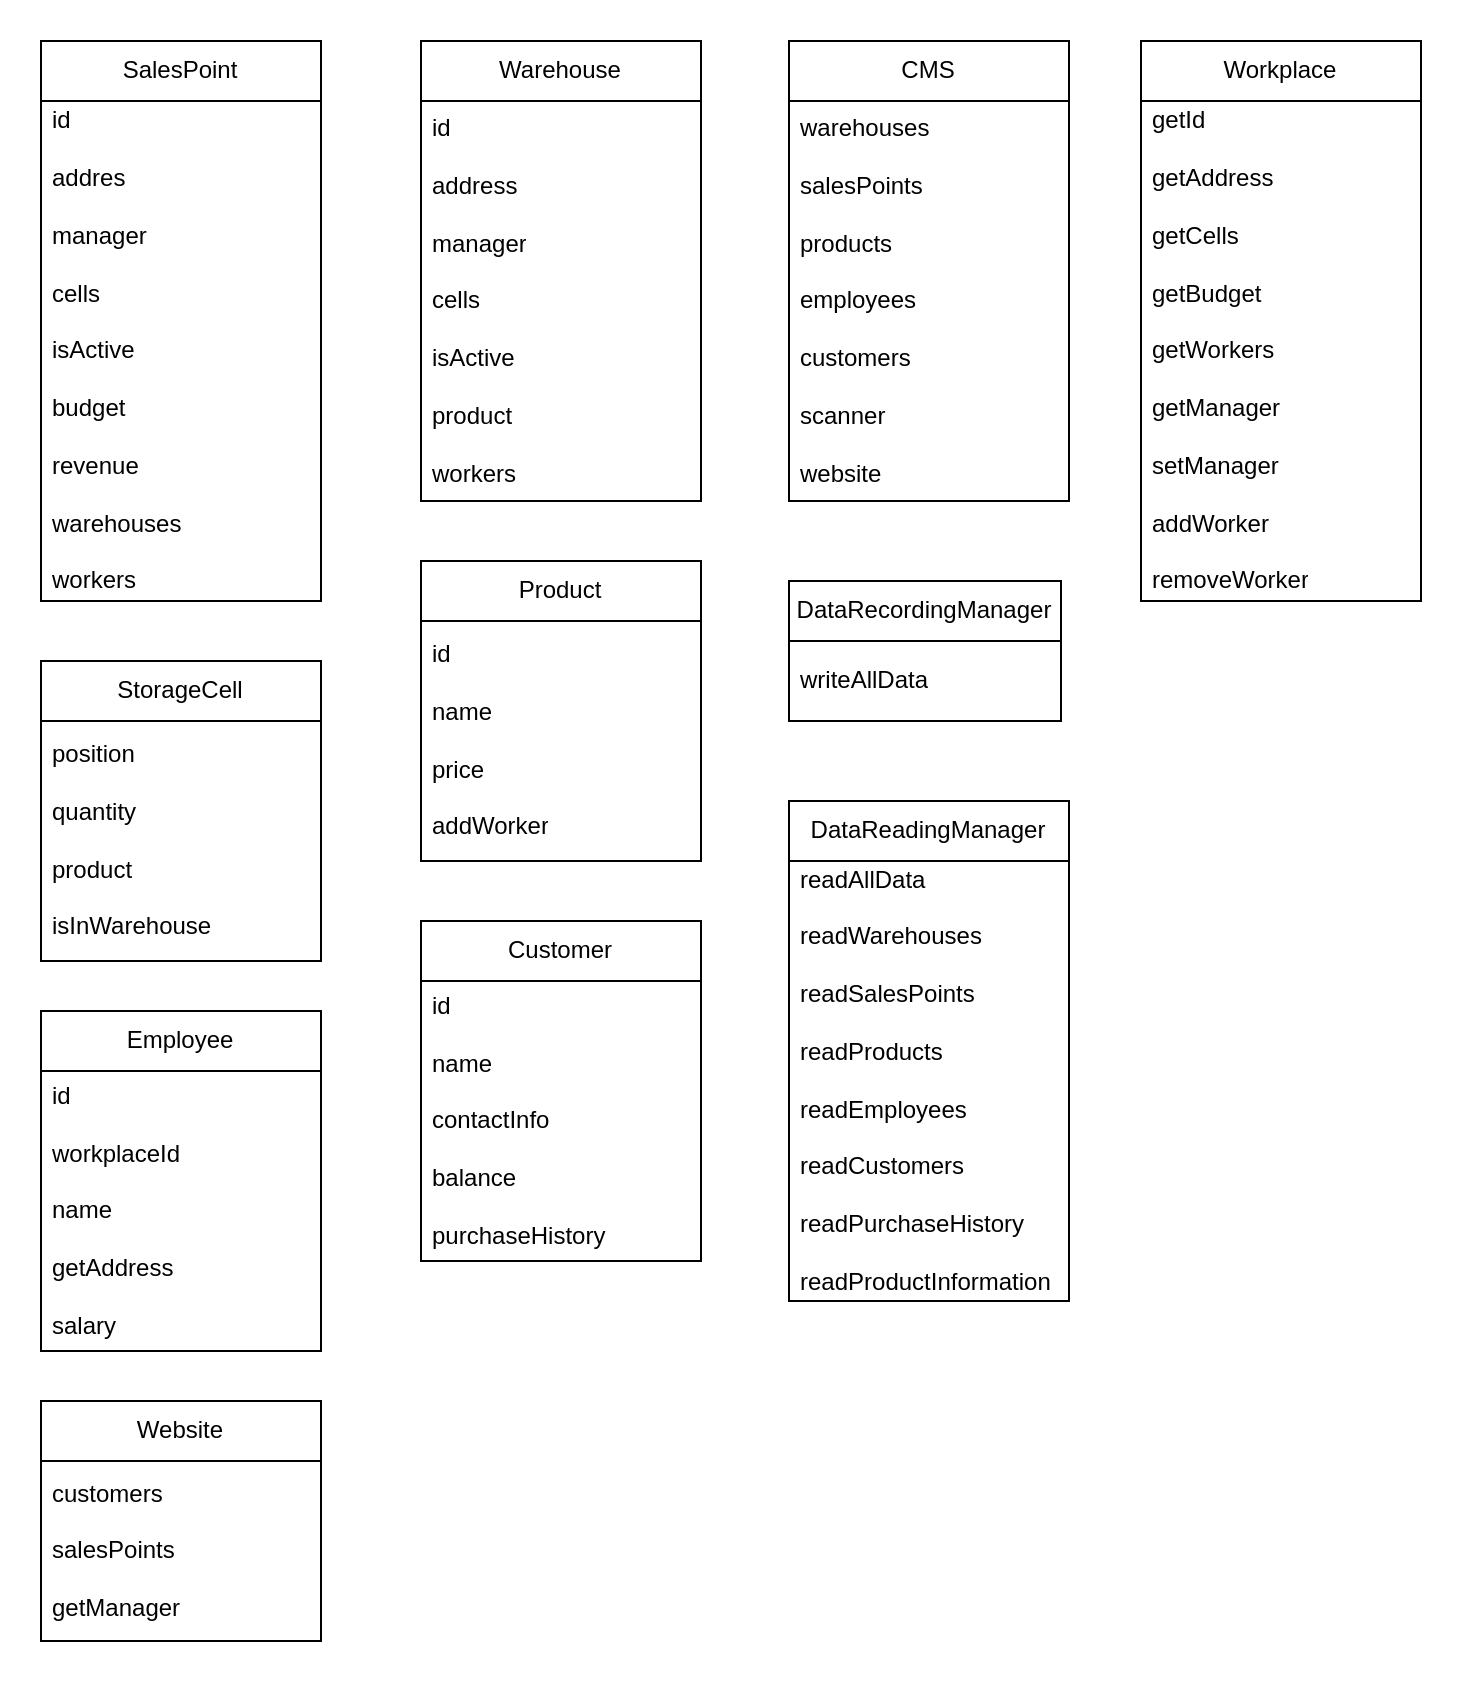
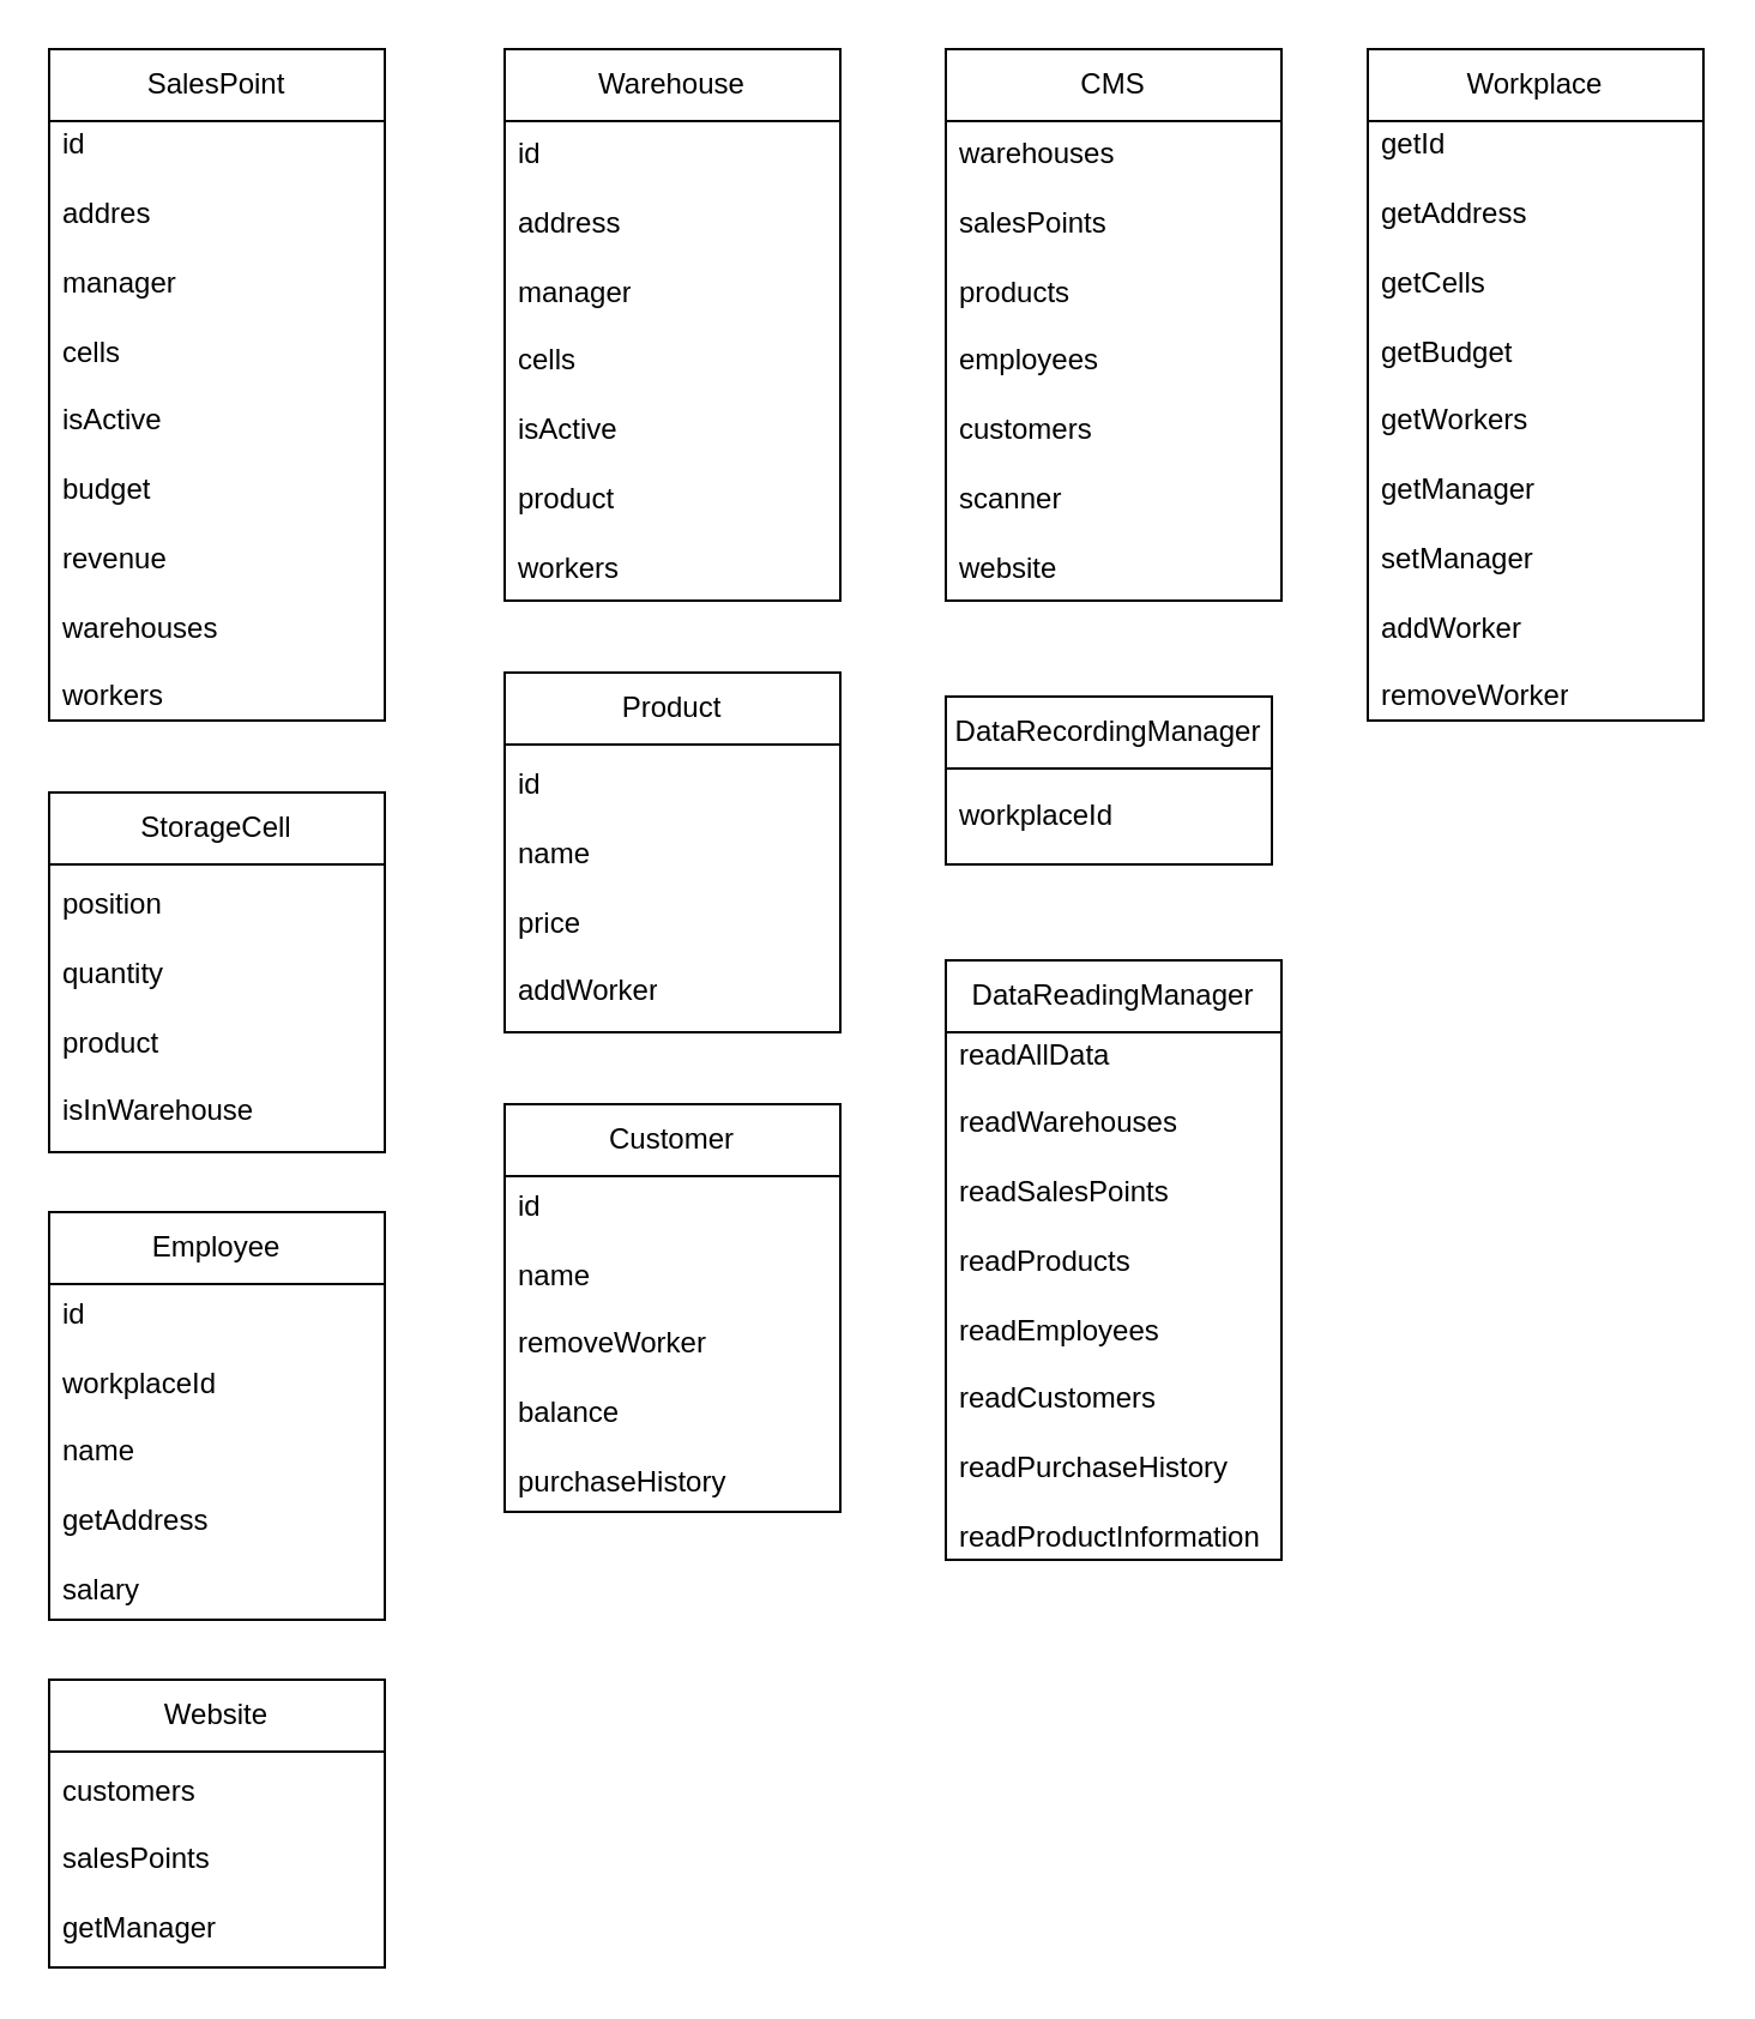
- <mxCell id="21" value="writeAllData" style="text;strokeColor=none;fillColor=none;align=left;verticalAlign=middle;spacingLeft=4;spacingRight=4;overflow=hidden;points=[[0,0.5],[1,0.5]];portConstraint=eastwest;rotatable=0;whiteSpace=wrap;html=1;" parent="20" vertex="1"><mxGeometry y="30" width="136" height="40" as="geometry" /></mxCell>
+ <mxCell id="21" value="workplaceId" style="text;strokeColor=none;fillColor=none;align=left;verticalAlign=middle;spacingLeft=4;spacingRight=4;overflow=hidden;points=[[0,0.5],[1,0.5]];portConstraint=eastwest;rotatable=0;whiteSpace=wrap;html=1;" parent="20" vertex="1"><mxGeometry y="30" width="136" height="40" as="geometry" /></mxCell>
- <mxCell id="13" value="id&lt;br&gt;&lt;br&gt;name&lt;br&gt;&lt;br&gt;contactInfo&lt;br&gt;&lt;br&gt;balance&lt;br&gt;&lt;br&gt;purchaseHistory" style="text;strokeColor=none;fillColor=none;align=left;verticalAlign=middle;spacingLeft=4;spacingRight=4;overflow=hidden;points=[[0,0.5],[1,0.5]];portConstraint=eastwest;rotatable=0;whiteSpace=wrap;html=1;" parent="12" vertex="1"><mxGeometry y="30" width="140" height="140" as="geometry" /></mxCell>
+ <mxCell id="13" value="id&lt;br&gt;&lt;br&gt;name&lt;br&gt;&lt;br&gt;removeWorker&lt;br&gt;&lt;br&gt;balance&lt;br&gt;&lt;br&gt;purchaseHistory" style="text;strokeColor=none;fillColor=none;align=left;verticalAlign=middle;spacingLeft=4;spacingRight=4;overflow=hidden;points=[[0,0.5],[1,0.5]];portConstraint=eastwest;rotatable=0;whiteSpace=wrap;html=1;" parent="12" vertex="1"><mxGeometry y="30" width="140" height="140" as="geometry" /></mxCell>
